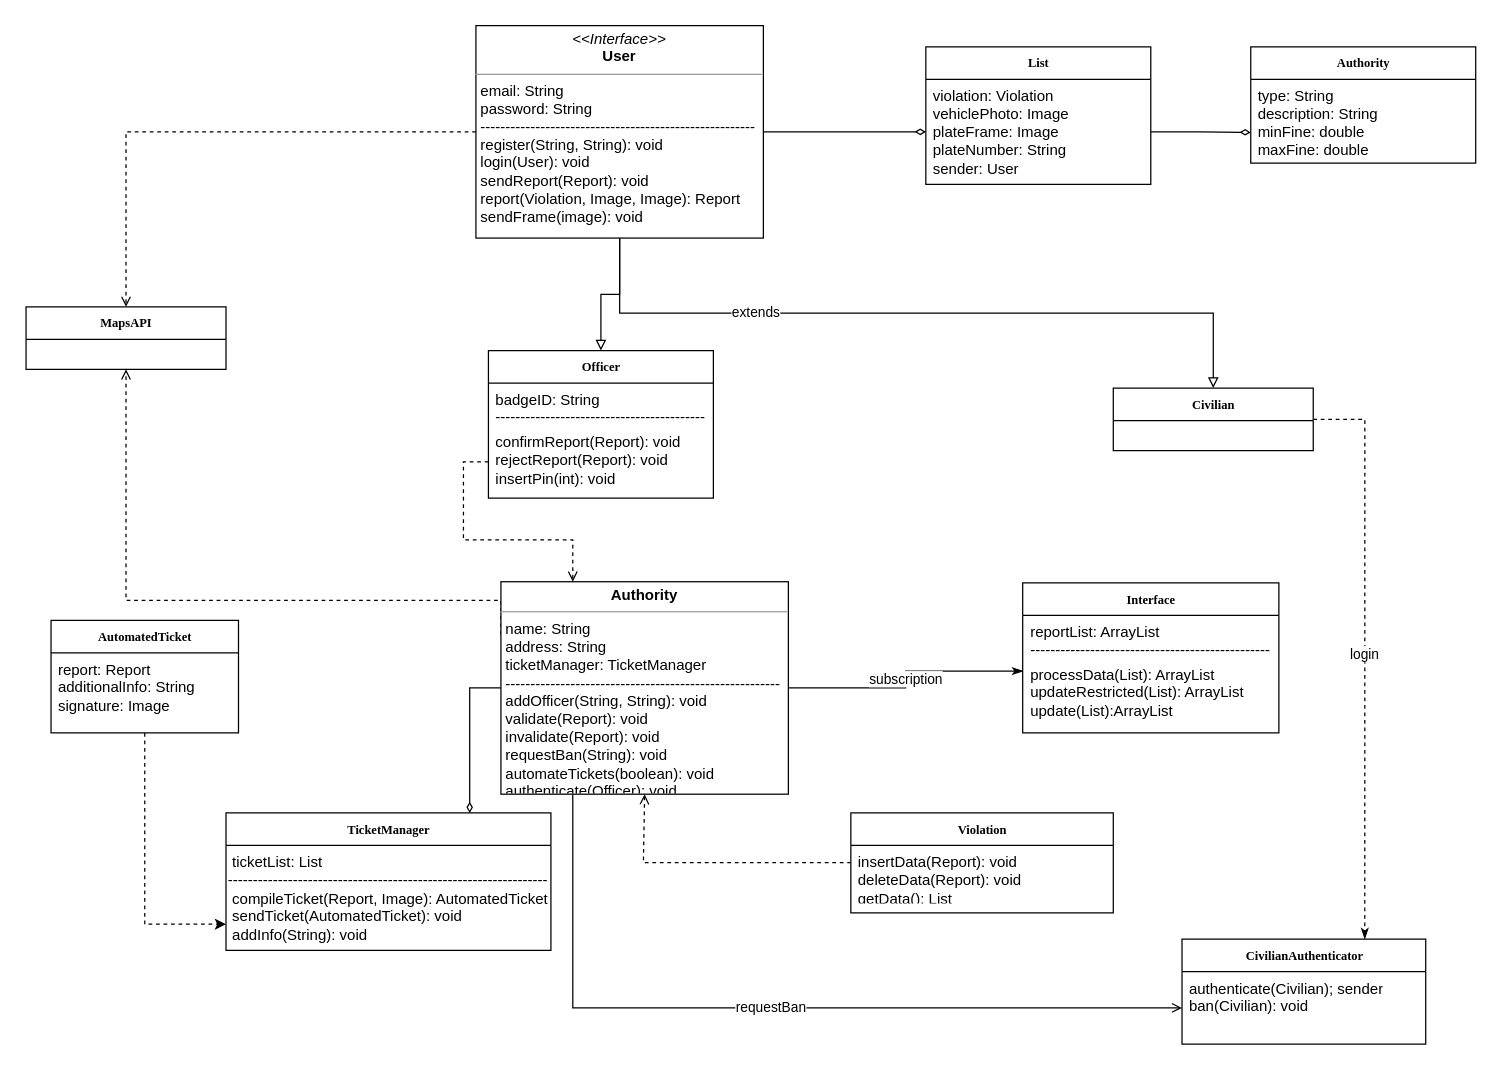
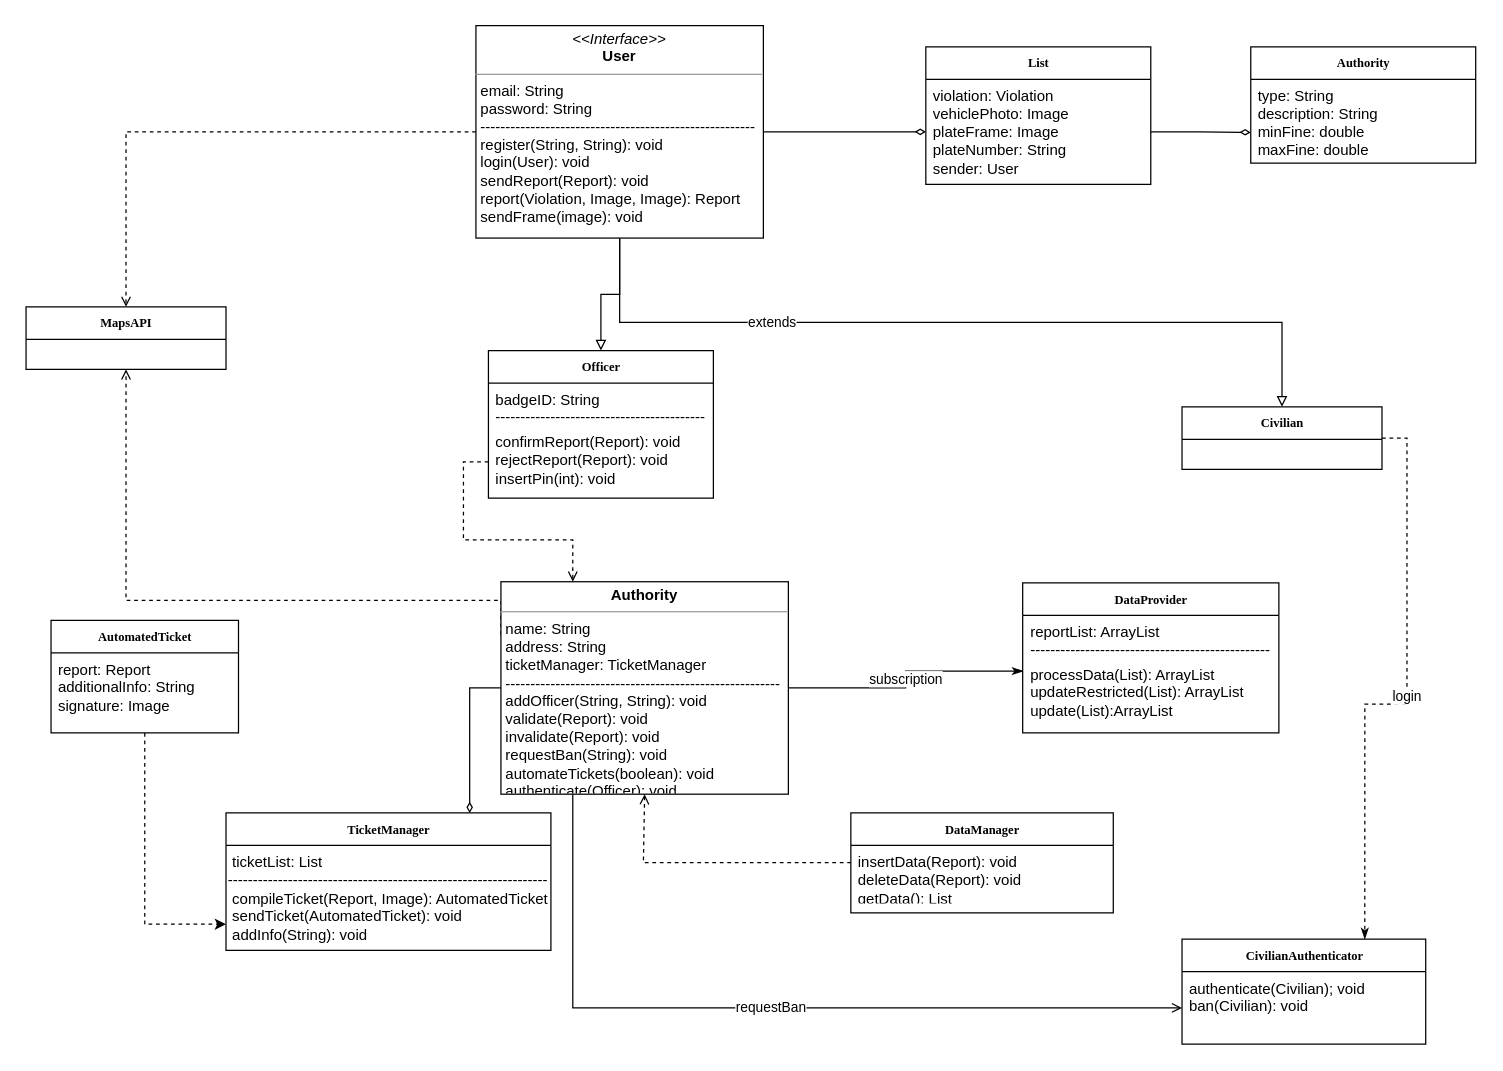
- <mxCell id="12" value="Civilian" style="swimlane;html=1;fontStyle=1;childLayout=stackLayout;horizontal=1;startSize=26;fillColor=none;horizontalStack=0;resizeParent=1;resizeLast=0;collapsible=1;marginBottom=0;swimlaneFillColor=#ffffff;rounded=0;shadow=0;comic=0;labelBackgroundColor=none;strokeColor=#000000;strokeWidth=1;fontFamily=Verdana;fontSize=10;fontColor=#000000;align=center;" vertex="1" parent="1"><mxGeometry x="890" y="310" width="160" height="50" as="geometry" /></mxCell>
+ <mxCell id="12" value="Civilian" style="swimlane;html=1;fontStyle=1;childLayout=stackLayout;horizontal=1;startSize=26;fillColor=none;horizontalStack=0;resizeParent=1;resizeLast=0;collapsible=1;marginBottom=0;swimlaneFillColor=#ffffff;rounded=0;shadow=0;comic=0;labelBackgroundColor=none;strokeColor=#000000;strokeWidth=1;fontFamily=Verdana;fontSize=10;fontColor=#000000;align=center;" vertex="1" parent="1"><mxGeometry x="945" y="325" width="160" height="50" as="geometry" /></mxCell>
- <mxCell id="25" value="Interface" style="swimlane;html=1;fontStyle=1;childLayout=stackLayout;horizontal=1;startSize=26;fillColor=none;horizontalStack=0;resizeParent=1;resizeLast=0;collapsible=1;marginBottom=0;swimlaneFillColor=#ffffff;rounded=0;shadow=0;comic=0;labelBackgroundColor=none;strokeColor=#000000;strokeWidth=1;fontFamily=Verdana;fontSize=10;fontColor=#000000;align=center;" vertex="1" parent="1"><mxGeometry x="817.5" y="466" width="205" height="120" as="geometry" /></mxCell>
+ <mxCell id="25" value="DataProvider" style="swimlane;html=1;fontStyle=1;childLayout=stackLayout;horizontal=1;startSize=26;fillColor=none;horizontalStack=0;resizeParent=1;resizeLast=0;collapsible=1;marginBottom=0;swimlaneFillColor=#ffffff;rounded=0;shadow=0;comic=0;labelBackgroundColor=none;strokeColor=#000000;strokeWidth=1;fontFamily=Verdana;fontSize=10;fontColor=#000000;align=center;" vertex="1" parent="1"><mxGeometry x="817.5" y="466" width="205" height="120" as="geometry" /></mxCell>
- <mxCell id="28" value="Violation" style="swimlane;html=1;fontStyle=1;childLayout=stackLayout;horizontal=1;startSize=26;fillColor=none;horizontalStack=0;resizeParent=1;resizeLast=0;collapsible=1;marginBottom=0;swimlaneFillColor=#ffffff;rounded=0;shadow=0;comic=0;labelBackgroundColor=none;strokeColor=#000000;strokeWidth=1;fontFamily=Verdana;fontSize=10;fontColor=#000000;align=center;" vertex="1" parent="1"><mxGeometry x="680" y="650" width="210" height="80" as="geometry" /></mxCell>
+ <mxCell id="28" value="DataManager" style="swimlane;html=1;fontStyle=1;childLayout=stackLayout;horizontal=1;startSize=26;fillColor=none;horizontalStack=0;resizeParent=1;resizeLast=0;collapsible=1;marginBottom=0;swimlaneFillColor=#ffffff;rounded=0;shadow=0;comic=0;labelBackgroundColor=none;strokeColor=#000000;strokeWidth=1;fontFamily=Verdana;fontSize=10;fontColor=#000000;align=center;" vertex="1" parent="1"><mxGeometry x="680" y="650" width="210" height="80" as="geometry" /></mxCell>
- <mxCell id="32" value="authenticate(Civilian); sender&lt;br&gt;ban(Civilian): void&lt;br&gt;" style="text;html=1;strokeColor=none;fillColor=none;align=left;verticalAlign=top;spacingLeft=4;spacingRight=4;whiteSpace=wrap;overflow=hidden;rotatable=0;points=[[0,0.5],[1,0.5]];portConstraint=eastwest;" vertex="1" parent="31"><mxGeometry y="26" width="195" height="58" as="geometry" /></mxCell>
+ <mxCell id="32" value="authenticate(Civilian); void&lt;br&gt;ban(Civilian): void&lt;br&gt;" style="text;html=1;strokeColor=none;fillColor=none;align=left;verticalAlign=top;spacingLeft=4;spacingRight=4;whiteSpace=wrap;overflow=hidden;rotatable=0;points=[[0,0.5],[1,0.5]];portConstraint=eastwest;" vertex="1" parent="31"><mxGeometry y="26" width="195" height="58" as="geometry" /></mxCell>
